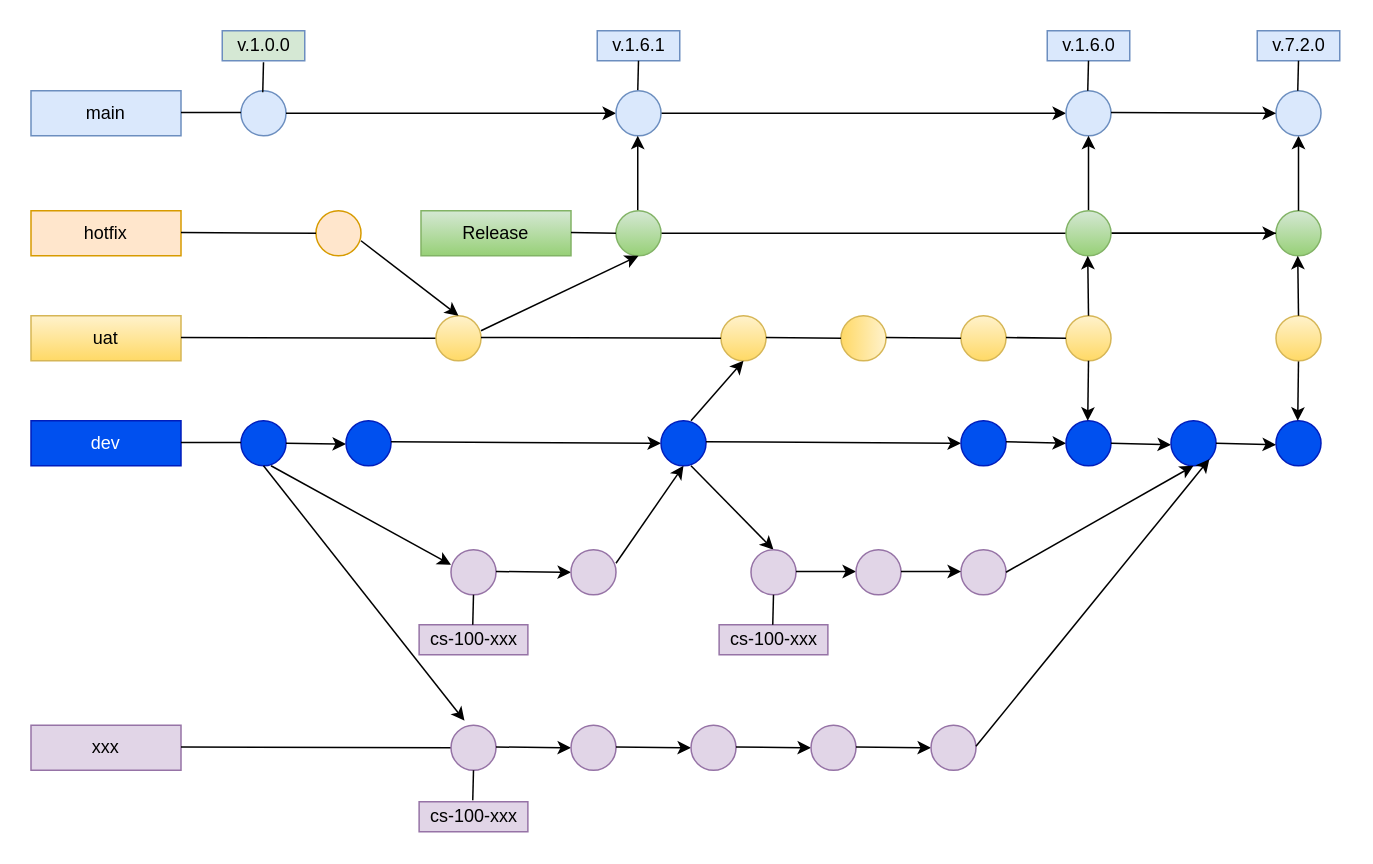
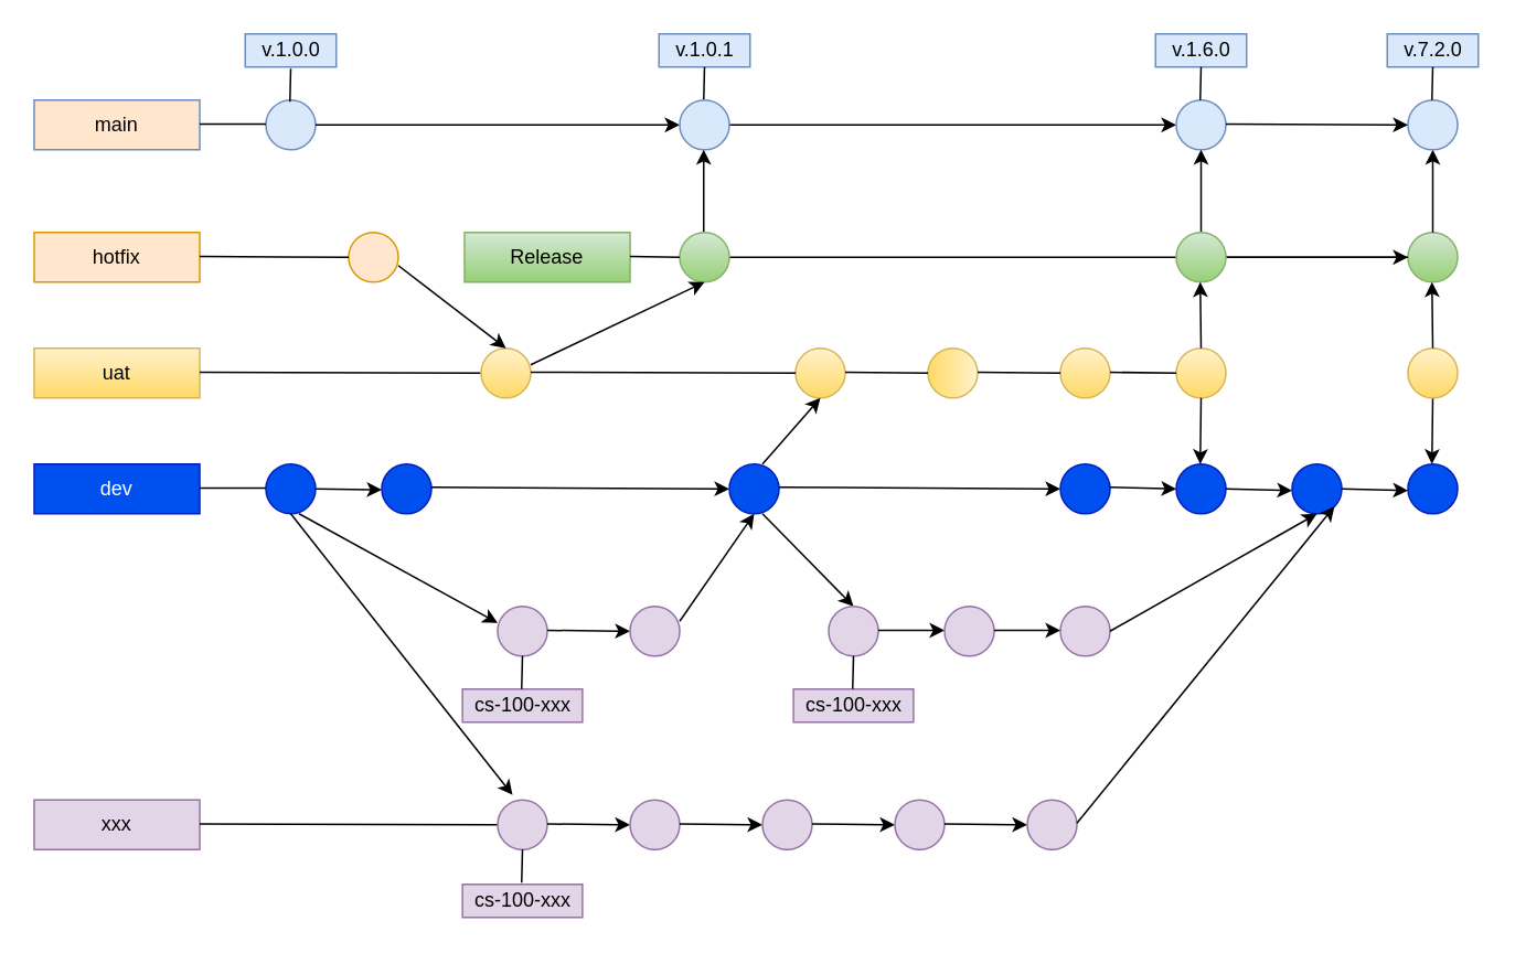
- <mxCell id="9" value="v.1.0.0" style="rounded=0;whiteSpace=wrap;html=1;fillColor=#d5e8d4;strokeColor=#6c8ebf;" parent="1" vertex="1"><mxGeometry x="147.5" y="20" width="55" height="20" as="geometry" /></mxCell>
+ <mxCell id="9" value="v.1.0.0" style="rounded=0;whiteSpace=wrap;html=1;fillColor=#dae8fc;strokeColor=#6c8ebf;" parent="1" vertex="1"><mxGeometry x="147.5" y="20" width="55" height="20" as="geometry" /></mxCell>
- <mxCell id="10" value="v.1.6.1" style="rounded=0;whiteSpace=wrap;html=1;fillColor=#dae8fc;strokeColor=#6c8ebf;" parent="1" vertex="1"><mxGeometry x="397.5" y="20" width="55" height="20" as="geometry" /></mxCell>
+ <mxCell id="10" value="v.1.0.1" style="rounded=0;whiteSpace=wrap;html=1;fillColor=#dae8fc;strokeColor=#6c8ebf;" parent="1" vertex="1"><mxGeometry x="397.5" y="20" width="55" height="20" as="geometry" /></mxCell>
- <mxCell id="2" value="main" style="rounded=0;whiteSpace=wrap;html=1;fillColor=#dae8fc;strokeColor=#6c8ebf;" parent="1" vertex="1"><mxGeometry x="20" y="60" width="100" height="30" as="geometry" /></mxCell>
+ <mxCell id="2" value="main" style="rounded=0;whiteSpace=wrap;html=1;fillColor=#ffe6cc;strokeColor=#6c8ebf;" parent="1" vertex="1"><mxGeometry x="20" y="60" width="100" height="30" as="geometry" /></mxCell>
